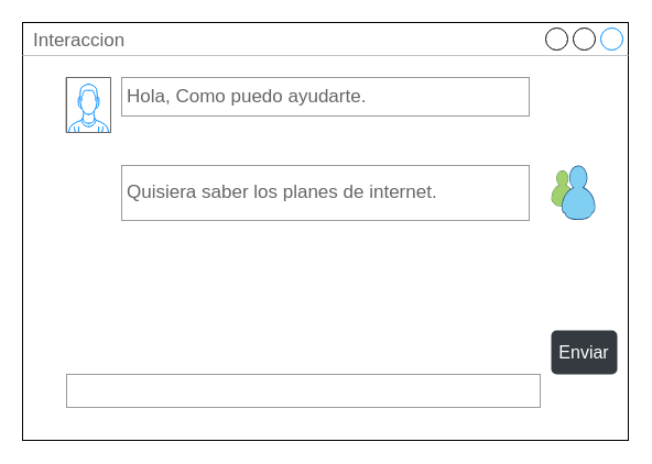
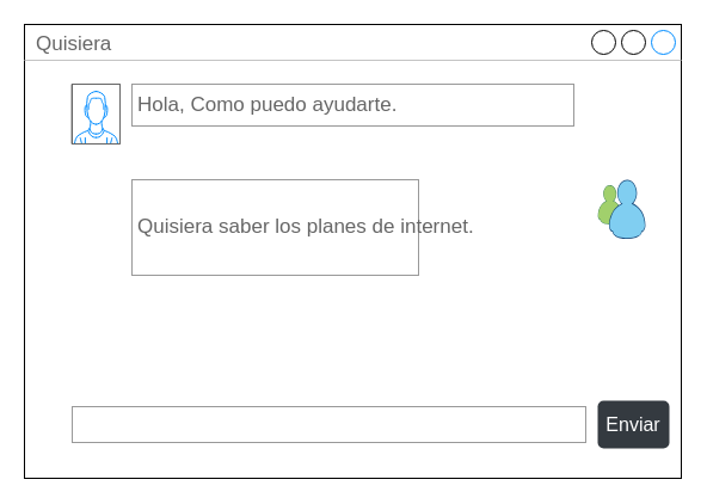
- <mxCell id="2" value="Interaccion" style="strokeWidth=1;shadow=0;dashed=0;align=center;html=1;shape=mxgraph.mockup.containers.window;align=left;verticalAlign=top;spacingLeft=8;strokeColor2=#008cff;strokeColor3=#c4c4c4;fontColor=#666666;mainText=;fontSize=17;labelBackgroundColor=none;whiteSpace=wrap;" parent="1" vertex="1"><mxGeometry x="20" y="20" width="550" height="380" as="geometry" /></mxCell>
+ <mxCell id="2" value="Quisiera" style="strokeWidth=1;shadow=0;dashed=0;align=center;html=1;shape=mxgraph.mockup.containers.window;align=left;verticalAlign=top;spacingLeft=8;strokeColor2=#008cff;strokeColor3=#c4c4c4;fontColor=#666666;mainText=;fontSize=17;labelBackgroundColor=none;whiteSpace=wrap;" parent="1" vertex="1"><mxGeometry x="20" y="20" width="550" height="380" as="geometry" /></mxCell>
- <mxCell id="8" value="Quisiera saber los planes de internet." style="strokeWidth=1;shadow=0;dashed=0;align=center;html=1;shape=mxgraph.mockup.forms.pwField;strokeColor=#999999;mainText=;align=left;fontColor=#666666;fontSize=17;spacingLeft=3;" parent="1" vertex="1"><mxGeometry x="110" y="150" width="370" height="50" as="geometry" /></mxCell>
+ <mxCell id="8" value="Quisiera saber los planes de internet." style="strokeWidth=1;shadow=0;dashed=0;align=center;html=1;shape=mxgraph.mockup.forms.pwField;strokeColor=#999999;mainText=;align=left;fontColor=#666666;fontSize=17;spacingLeft=3;" parent="1" vertex="1"><mxGeometry x="110" y="150" width="240" height="80" as="geometry" /></mxCell>
- <mxCell id="4" value="Enviar" style="html=1;shadow=0;dashed=0;shape=mxgraph.bootstrap.rrect;rSize=5;strokeColor=none;strokeWidth=1;fillColor=#343A40;fontColor=#ffffff;whiteSpace=wrap;align=center;verticalAlign=middle;spacingLeft=0;fontStyle=0;fontSize=16;spacing=5;" parent="1" vertex="1"><mxGeometry x="500" y="300" width="60" height="40" as="geometry" /></mxCell>
+ <mxCell id="4" value="Enviar" style="html=1;shadow=0;dashed=0;shape=mxgraph.bootstrap.rrect;rSize=5;strokeColor=none;strokeWidth=1;fillColor=#343A40;fontColor=#ffffff;whiteSpace=wrap;align=center;verticalAlign=middle;spacingLeft=0;fontStyle=0;fontSize=16;spacing=5;" parent="1" vertex="1"><mxGeometry x="500" y="335" width="60" height="40" as="geometry" /></mxCell>
